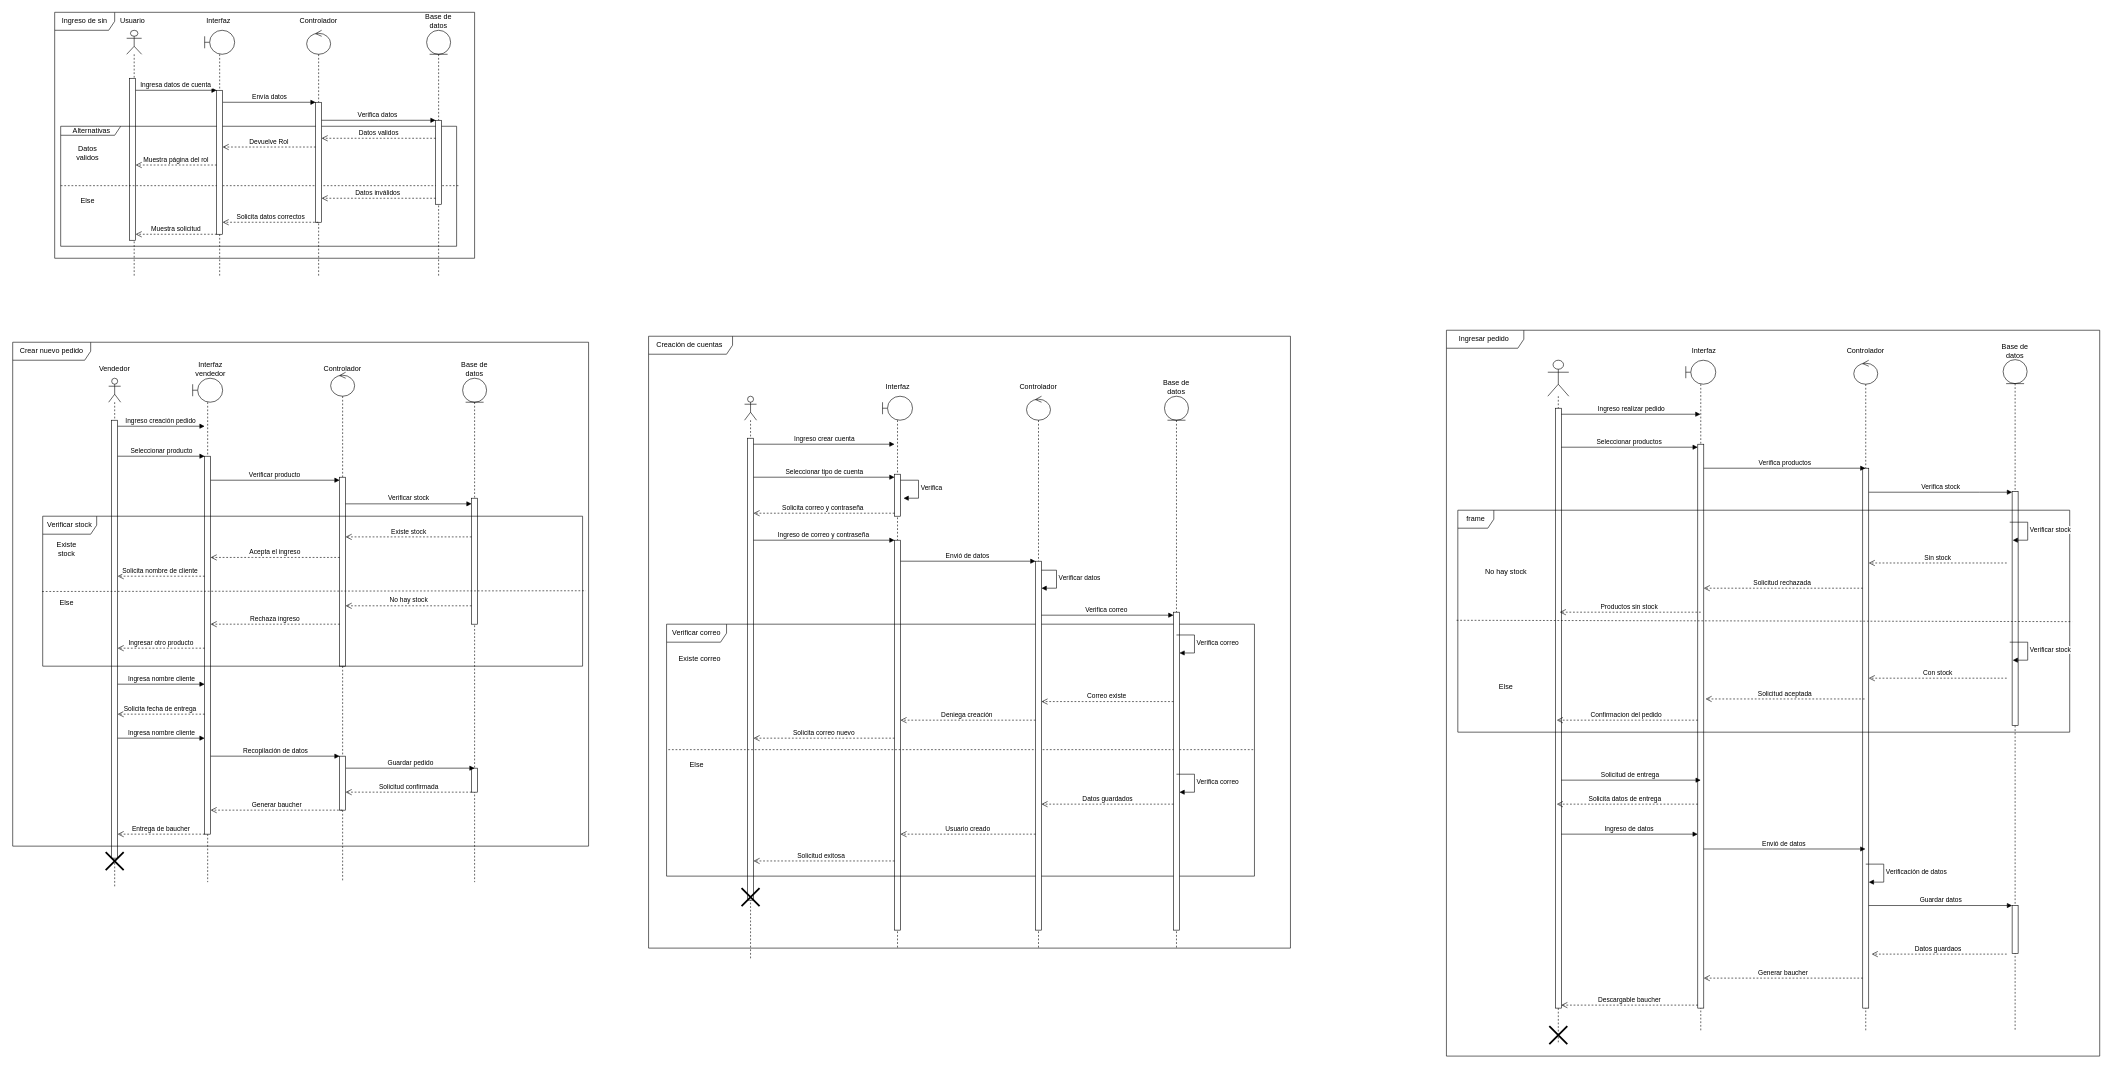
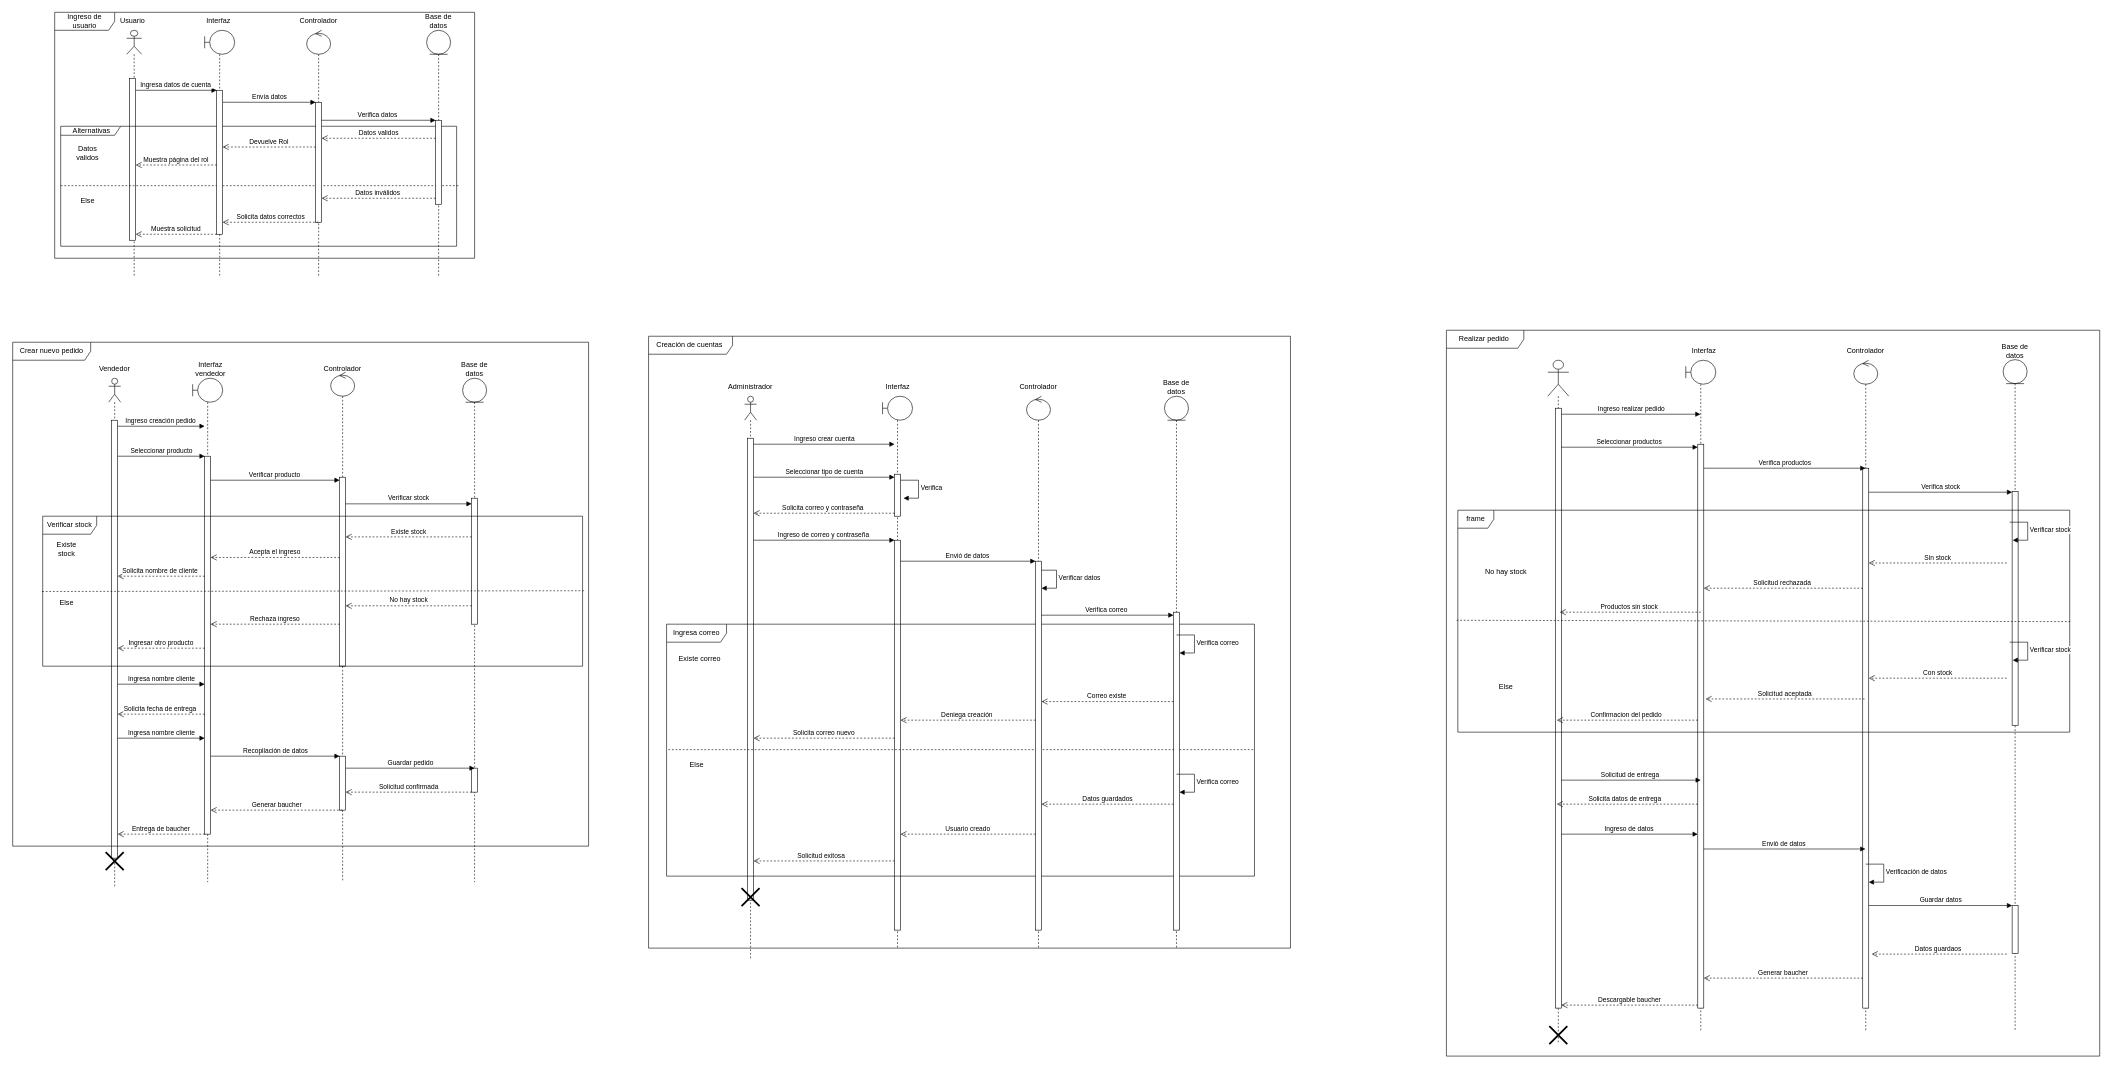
- <mxCell id="42" value="Ingreso de sin" style="shape=umlFrame;whiteSpace=wrap;html=1;pointerEvents=0;width=100;height=30;" parent="1" vertex="1"><mxGeometry x="90" y="20" width="700" height="410" as="geometry" /></mxCell>
+ <mxCell id="42" value="Ingreso de usuario" style="shape=umlFrame;whiteSpace=wrap;html=1;pointerEvents=0;width=100;height=30;" parent="1" vertex="1"><mxGeometry x="90" y="20" width="700" height="410" as="geometry" /></mxCell>
- <mxCell id="136" value="Ingresar pedido&amp;nbsp;" style="shape=umlFrame;whiteSpace=wrap;html=1;pointerEvents=0;width=129;height=30;" parent="1" vertex="1"><mxGeometry x="2410" y="550" width="1089" height="1210" as="geometry" /></mxCell>
+ <mxCell id="136" value="Realizar pedido&amp;nbsp;" style="shape=umlFrame;whiteSpace=wrap;html=1;pointerEvents=0;width=129;height=30;" parent="1" vertex="1"><mxGeometry x="2410" y="550" width="1089" height="1210" as="geometry" /></mxCell>
+ <mxCell id="73" value="Administrador" style="text;strokeColor=none;align=center;fillColor=none;html=1;verticalAlign=middle;whiteSpace=wrap;rounded=0;" parent="1" vertex="1"><mxGeometry x="1220" y="630" width="60" height="30" as="geometry" /></mxCell>
- <mxCell id="83" value="Verificar correo" style="shape=umlFrame;whiteSpace=wrap;html=1;pointerEvents=0;width=100;height=30;" parent="1" vertex="1"><mxGeometry x="1110" y="1040" width="980" height="420" as="geometry" /></mxCell>
+ <mxCell id="83" value="Ingresa correo" style="shape=umlFrame;whiteSpace=wrap;html=1;pointerEvents=0;width=100;height=30;" parent="1" vertex="1"><mxGeometry x="1110" y="1040" width="980" height="420" as="geometry" /></mxCell>
